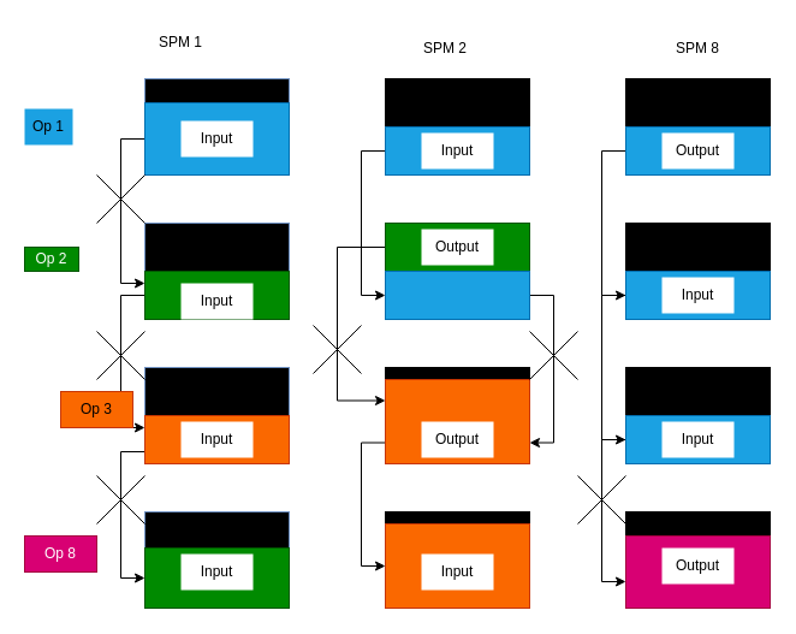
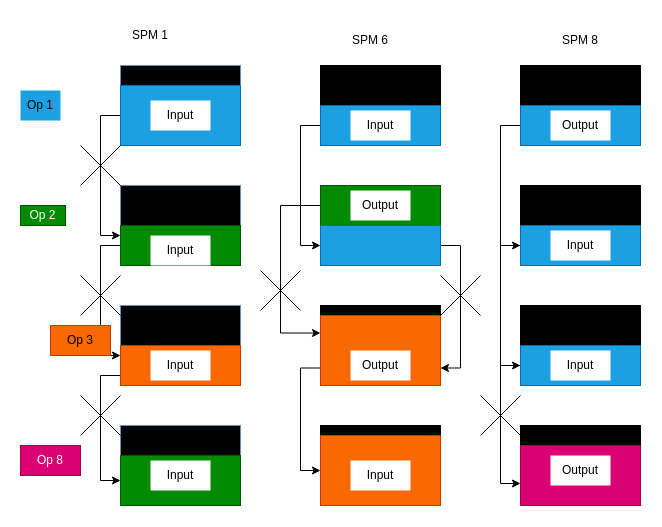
- <mxCell id="17" value="SPM 2" style="text;html=1;strokeColor=none;fillColor=none;align=center;verticalAlign=middle;whiteSpace=wrap;rounded=0;" vertex="1" parent="1"><mxGeometry x="340" y="25" width="60" height="30" as="geometry" /></mxCell>
+ <mxCell id="17" value="SPM 6" style="text;html=1;strokeColor=none;fillColor=none;align=center;verticalAlign=middle;whiteSpace=wrap;rounded=0;" vertex="1" parent="1"><mxGeometry x="340" y="25" width="60" height="30" as="geometry" /></mxCell>
